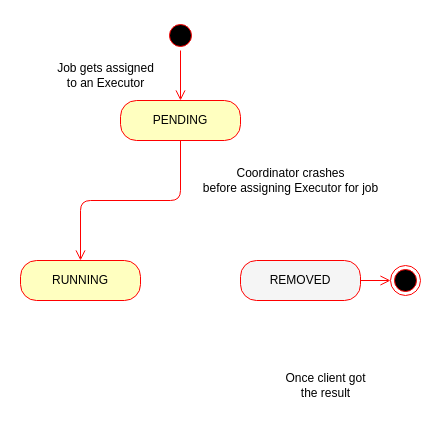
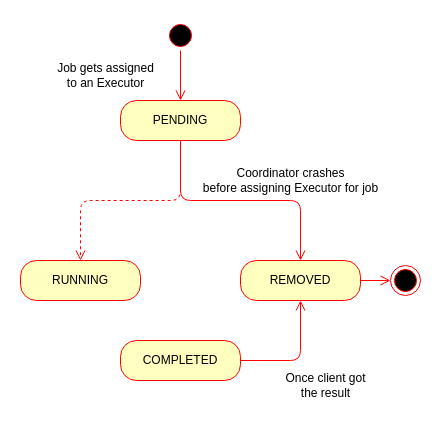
- <mxCell id="4" value="" style="edgeStyle=orthogonalEdgeStyle;html=1;verticalAlign=bottom;endArrow=open;endSize=8;strokeColor=#ff0000;entryX=0.5;entryY=0;entryDx=0;entryDy=0;" edge="1" source="3" parent="1" target="5"><mxGeometry relative="1" as="geometry"><mxPoint x="180" y="200" as="targetPoint" /></mxGeometry></mxCell>
+ <mxCell id="4" value="" style="edgeStyle=orthogonalEdgeStyle;html=1;verticalAlign=bottom;endArrow=open;endSize=8;strokeColor=#ff0000;entryX=0.5;entryY=0;entryDx=0;entryDy=0;dashed=1;" edge="1" source="3" parent="1" target="5"><mxGeometry relative="1" as="geometry"><mxPoint x="180" y="200" as="targetPoint" /></mxGeometry></mxCell>
+ <mxCell id="2" style="edgeStyle=orthogonalEdgeStyle;orthogonalLoop=1;jettySize=auto;html=1;exitX=0.5;exitY=1;exitDx=0;exitDy=0;entryX=0.5;entryY=0;entryDx=0;entryDy=0;endArrow=open;endSize=8;strokeColor=#ff0000;" edge="1" parent="1" source="3" target="7"><mxGeometry relative="1" as="geometry" /></mxCell>
- <mxCell id="7" value="&lt;div&gt;REMOVED&lt;/div&gt;" style="rounded=1;whiteSpace=wrap;html=1;arcSize=40;fontColor=#000000;fillColor=#f5f5f5;strokeColor=#ff0000;" vertex="1" parent="1"><mxGeometry x="240" y="260" width="120" height="40" as="geometry" /></mxCell>
+ <mxCell id="7" value="&lt;div&gt;REMOVED&lt;/div&gt;" style="rounded=1;whiteSpace=wrap;html=1;arcSize=40;fontColor=#000000;fillColor=#ffffc0;strokeColor=#ff0000;" vertex="1" parent="1"><mxGeometry x="240" y="260" width="120" height="40" as="geometry" /></mxCell>
+ <mxCell id="8" style="edgeStyle=orthogonalEdgeStyle;orthogonalLoop=1;jettySize=auto;html=1;exitX=1;exitY=0.5;exitDx=0;exitDy=0;entryX=0.5;entryY=1;entryDx=0;entryDy=0;endArrow=open;endSize=8;strokeColor=#ff0000;" edge="1" parent="1" source="9" target="7"><mxGeometry relative="1" as="geometry" /></mxCell>
+ <mxCell id="9" value="COMPLETED" style="rounded=1;whiteSpace=wrap;html=1;arcSize=40;fontColor=#000000;fillColor=#ffffc0;strokeColor=#ff0000;" vertex="1" parent="1"><mxGeometry x="120" y="340" width="120" height="40" as="geometry" /></mxCell>
